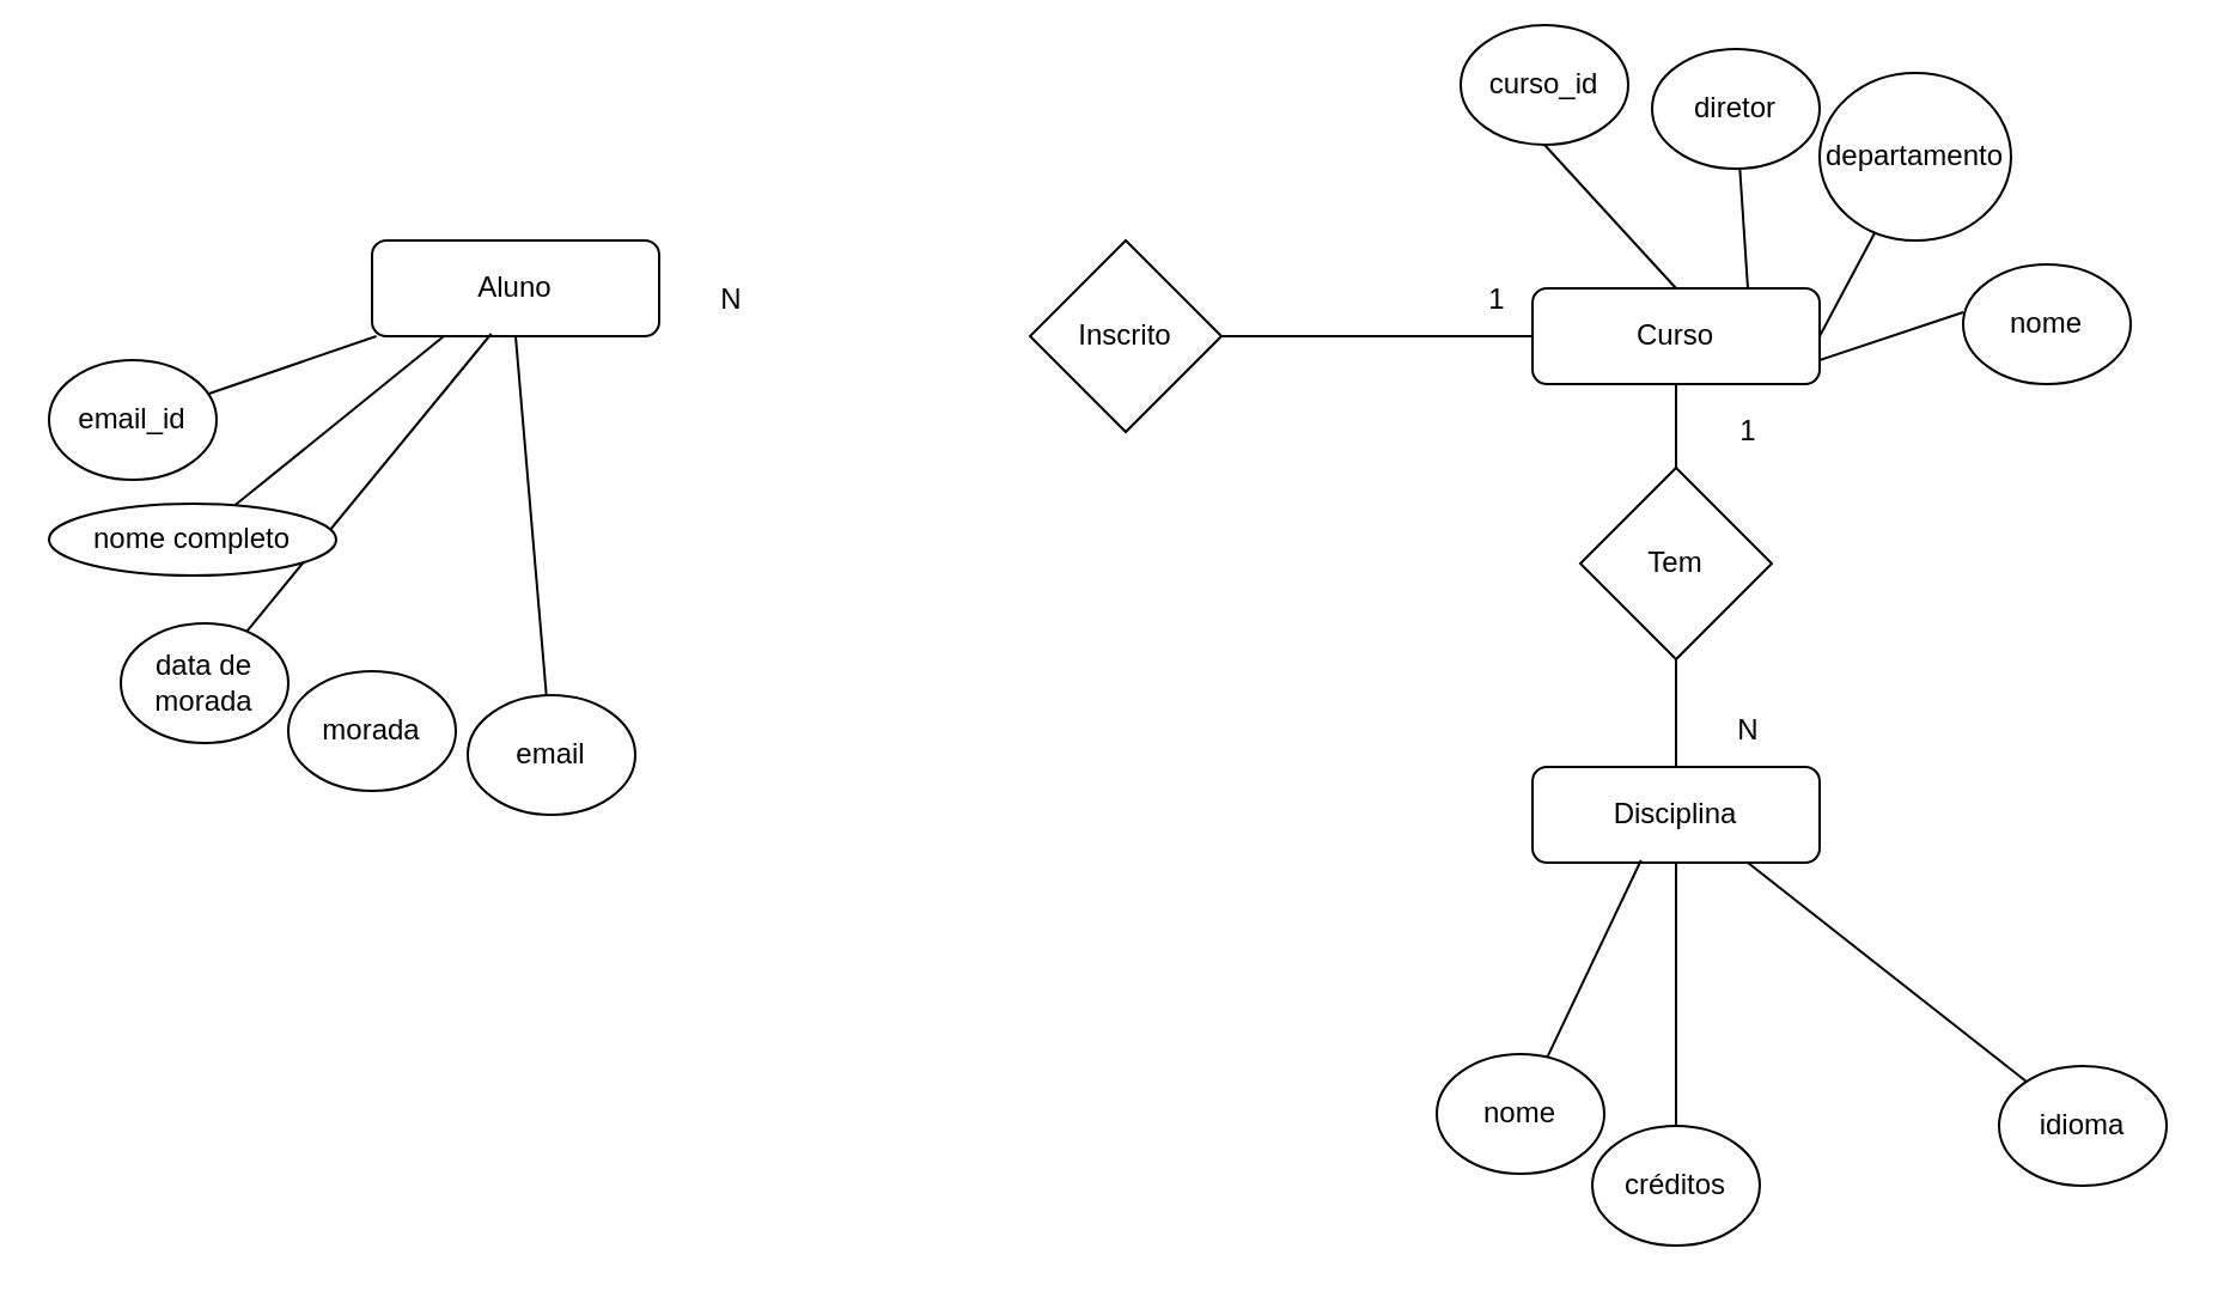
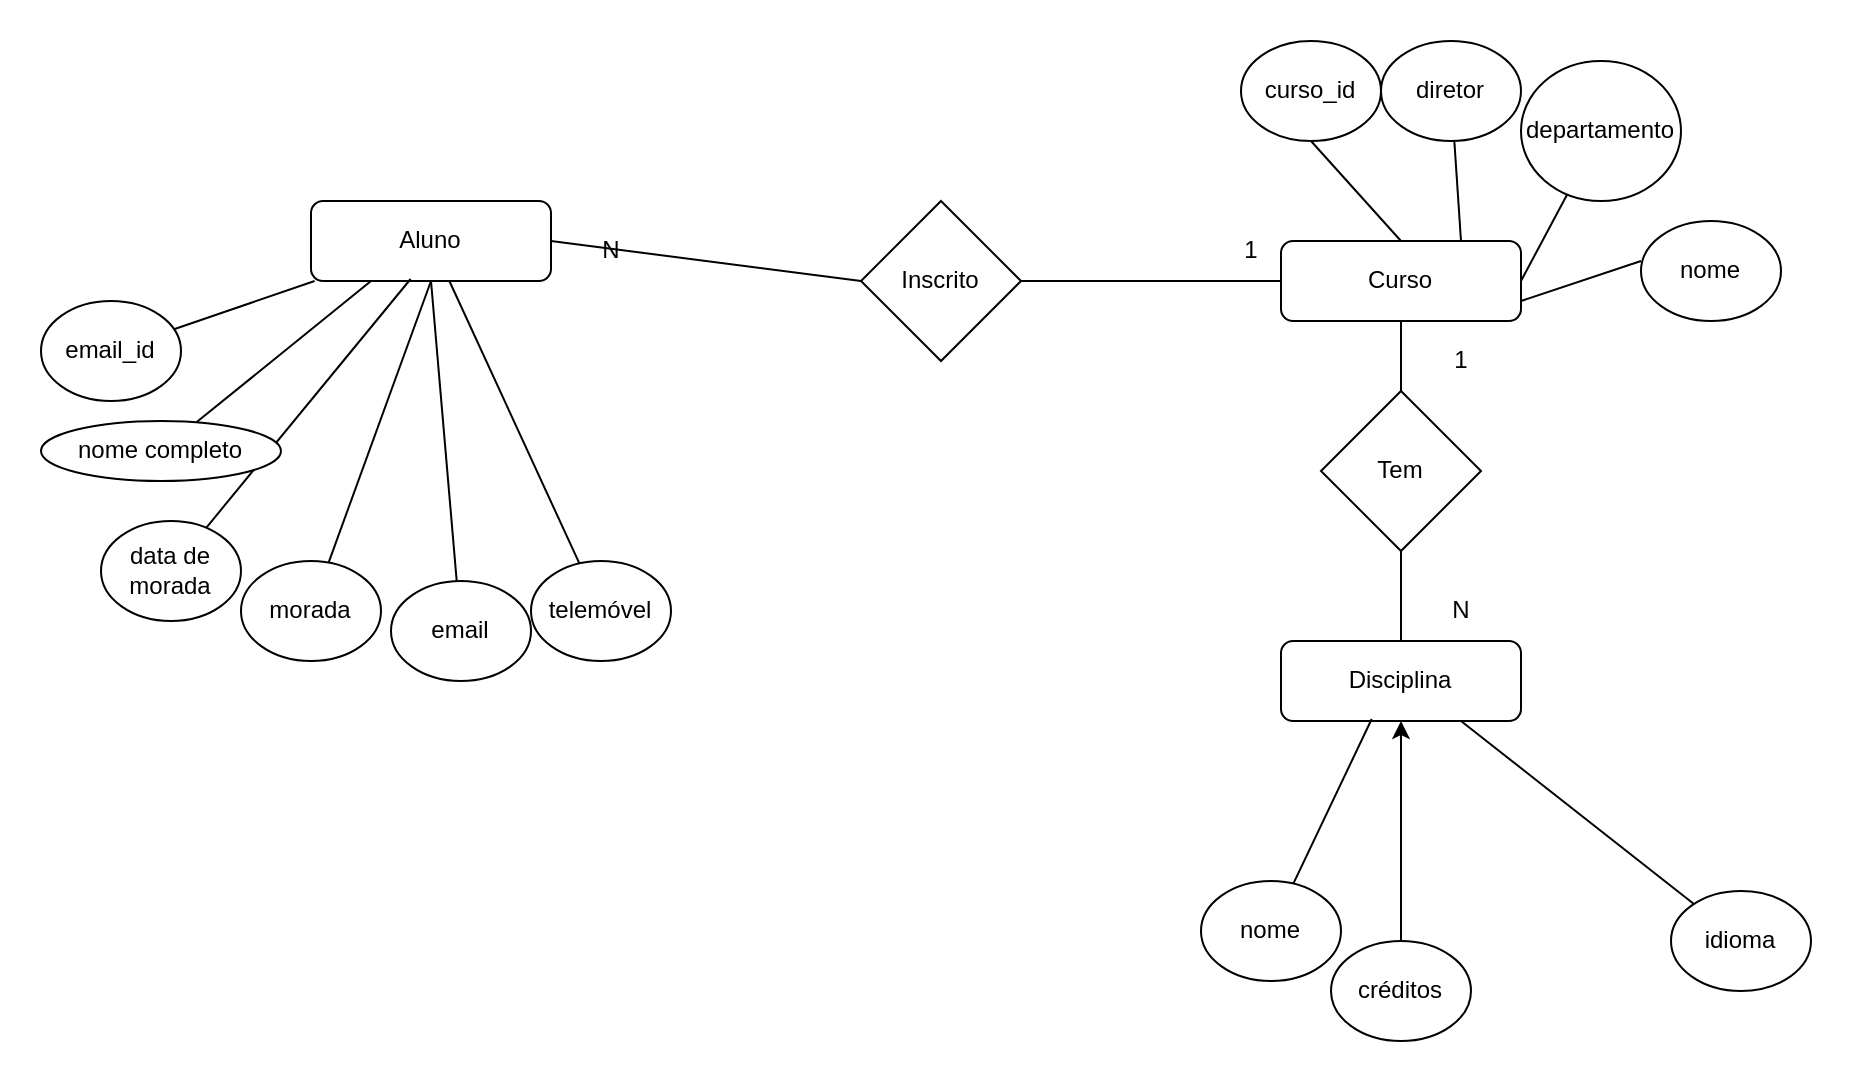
- <mxCell id="32" value="curso_id" style="ellipse;whiteSpace=wrap;html=1;" parent="1" vertex="1"><mxGeometry x="610" y="10" width="70" height="50" as="geometry" /></mxCell>
+ <mxCell id="32" value="curso_id" style="ellipse;whiteSpace=wrap;html=1;" parent="1" vertex="1"><mxGeometry x="620" y="20" width="70" height="50" as="geometry" /></mxCell>
+ <mxCell id="24" value="" style="endArrow=none;html=1;rounded=0;entryX=1;entryY=0.5;entryDx=0;entryDy=0;exitX=0;exitY=0.5;exitDx=0;exitDy=0;" parent="1" source="23" target="2" edge="1"><mxGeometry width="50" height="50" relative="1" as="geometry"><mxPoint x="470" y="350" as="sourcePoint" /><mxPoint x="520" y="300" as="targetPoint" /></mxGeometry></mxCell>
+ <mxCell id="16" value="" style="endArrow=none;html=1;rounded=0;" parent="1" source="15" target="2" edge="1"><mxGeometry width="50" height="50" relative="1" as="geometry"><mxPoint x="540" y="390" as="sourcePoint" /><mxPoint x="272" y="240" as="targetPoint" /></mxGeometry></mxCell>
+ <mxCell id="12" value="" style="endArrow=none;html=1;rounded=0;entryX=0.5;entryY=1;entryDx=0;entryDy=0;" parent="1" source="11" target="2" edge="1"><mxGeometry width="50" height="50" relative="1" as="geometry"><mxPoint x="500" y="340" as="sourcePoint" /><mxPoint x="232" y="190" as="targetPoint" /></mxGeometry></mxCell>
+ <mxCell id="15" value="telemóvel" style="ellipse;whiteSpace=wrap;html=1;" parent="1" vertex="1"><mxGeometry x="265" y="280" width="70" height="50" as="geometry" /></mxCell>
- <mxCell id="41" value="" style="endArrow=none;html=1;rounded=0;entryX=0.5;entryY=1;entryDx=0;entryDy=0;" parent="1" source="40" target="3" edge="1"><mxGeometry width="50" height="50" relative="1" as="geometry"><mxPoint x="545" y="1010" as="sourcePoint" /><mxPoint x="720" y="530" as="targetPoint" /></mxGeometry></mxCell>
+ <mxCell id="41" value="" style="endArrow=classic;html=1;rounded=0;entryX=0.5;entryY=1;entryDx=0;entryDy=0;" parent="1" source="40" target="3" edge="1"><mxGeometry width="50" height="50" relative="1" as="geometry"><mxPoint x="545" y="1010" as="sourcePoint" /><mxPoint x="720" y="530" as="targetPoint" /></mxGeometry></mxCell>
